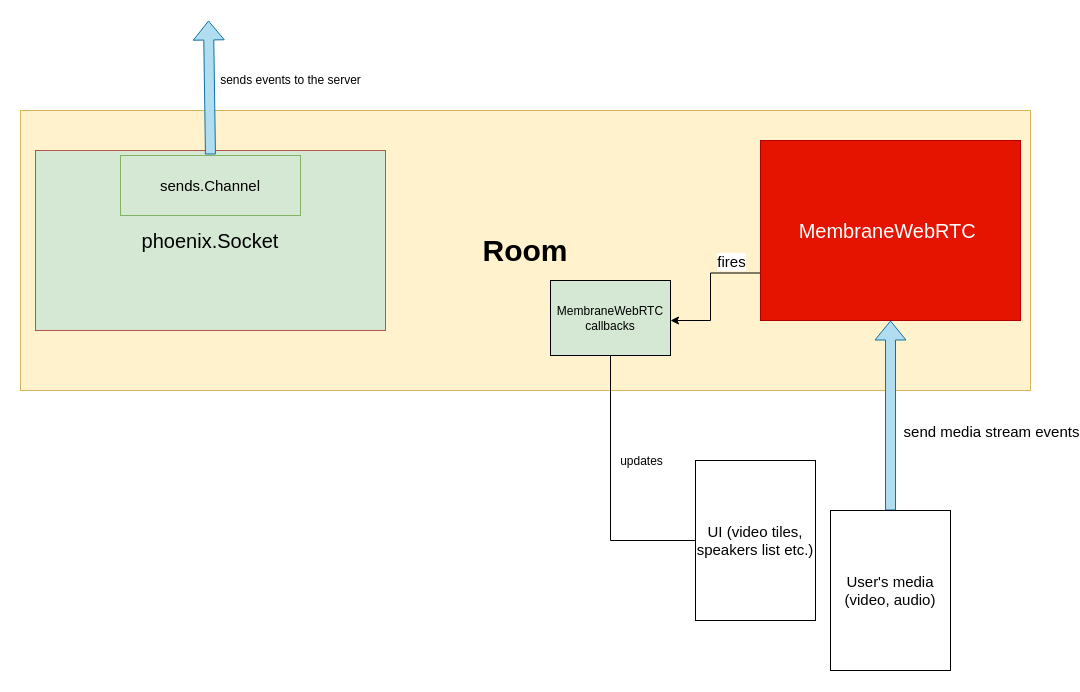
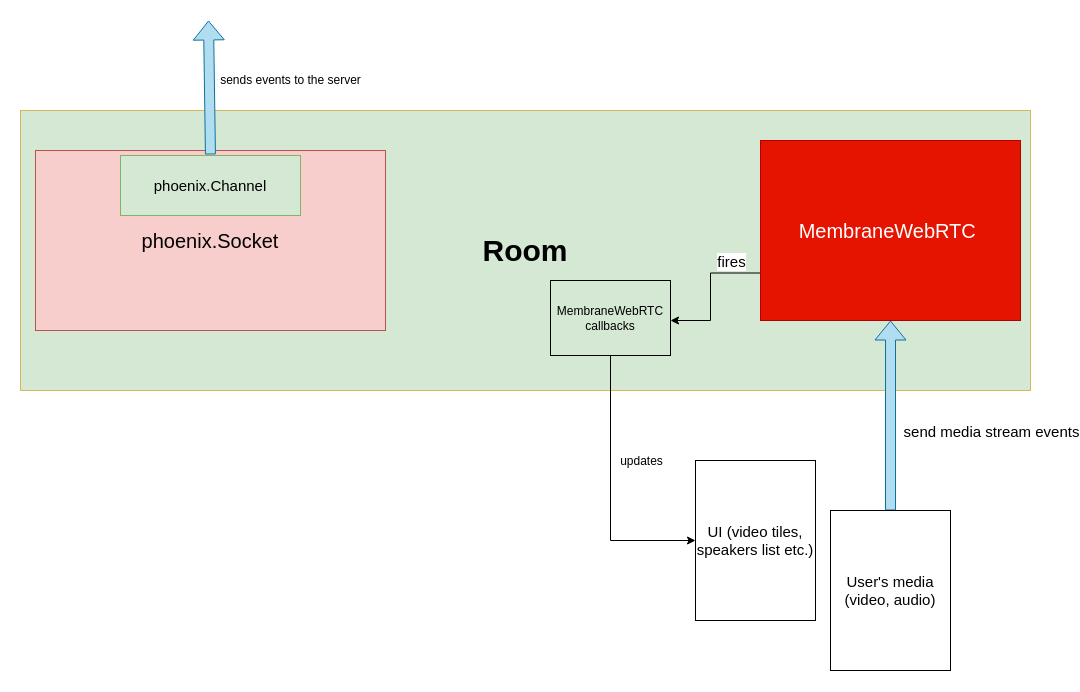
- <mxCell id="4" value="&lt;font style=&quot;font-size: 15px&quot;&gt;sends.Channel&lt;/font&gt;" style="rounded=0;whiteSpace=wrap;html=1;fillColor=#d5e8d4;strokeColor=#82b366;" parent="1" vertex="1"><mxGeometry x="120" y="155" width="180" height="60" as="geometry" /></mxCell>
+ <mxCell id="4" value="&lt;font style=&quot;font-size: 15px&quot;&gt;phoenix.Channel&lt;/font&gt;" style="rounded=0;whiteSpace=wrap;html=1;fillColor=#d5e8d4;strokeColor=#82b366;" parent="1" vertex="1"><mxGeometry x="120" y="155" width="180" height="60" as="geometry" /></mxCell>
- <mxCell id="3" value="&lt;font style=&quot;font-size: 20px&quot;&gt;phoenix.Socket&lt;/font&gt;" style="rounded=0;whiteSpace=wrap;html=1;fontSize=21;fillColor=#d5e8d4;strokeColor=#b85450;" parent="1" vertex="1"><mxGeometry x="35" y="150" width="350" height="180" as="geometry" /></mxCell>
+ <mxCell id="3" value="&lt;font style=&quot;font-size: 20px&quot;&gt;phoenix.Socket&lt;/font&gt;" style="rounded=0;whiteSpace=wrap;html=1;fontSize=21;fillColor=#f8cecc;strokeColor=#b85450;" parent="1" vertex="1"><mxGeometry x="35" y="150" width="350" height="180" as="geometry" /></mxCell>
- <mxCell id="2" value="&lt;font size=&quot;1&quot;&gt;&lt;b style=&quot;font-size: 30px&quot;&gt;Room&lt;/b&gt;&lt;/font&gt;" style="rounded=0;whiteSpace=wrap;html=1;fontSize=13;fillColor=#fff2cc;strokeColor=#d6b656;" parent="1" vertex="1"><mxGeometry x="20" y="110" width="1010" height="280" as="geometry" /></mxCell>
+ <mxCell id="2" value="&lt;font size=&quot;1&quot;&gt;&lt;b style=&quot;font-size: 30px&quot;&gt;Room&lt;/b&gt;&lt;/font&gt;" style="rounded=0;whiteSpace=wrap;html=1;fontSize=13;fillColor=#d5e8d4;strokeColor=#d6b656;" parent="1" vertex="1"><mxGeometry x="20" y="110" width="1010" height="280" as="geometry" /></mxCell>
- <mxCell id="8" style="edgeStyle=orthogonalEdgeStyle;rounded=0;orthogonalLoop=1;jettySize=auto;html=1;exitX=0.5;exitY=1;exitDx=0;exitDy=0;entryX=0;entryY=0.5;entryDx=0;entryDy=0;fontSize=12;endArrow=none;" edge="1" parent="1" source="10" target="13"><mxGeometry relative="1" as="geometry" /></mxCell>
+ <mxCell id="8" style="edgeStyle=orthogonalEdgeStyle;rounded=0;orthogonalLoop=1;jettySize=auto;html=1;exitX=0.5;exitY=1;exitDx=0;exitDy=0;entryX=0;entryY=0.5;entryDx=0;entryDy=0;fontSize=12;" edge="1" parent="1" source="10" target="13"><mxGeometry relative="1" as="geometry" /></mxCell>
